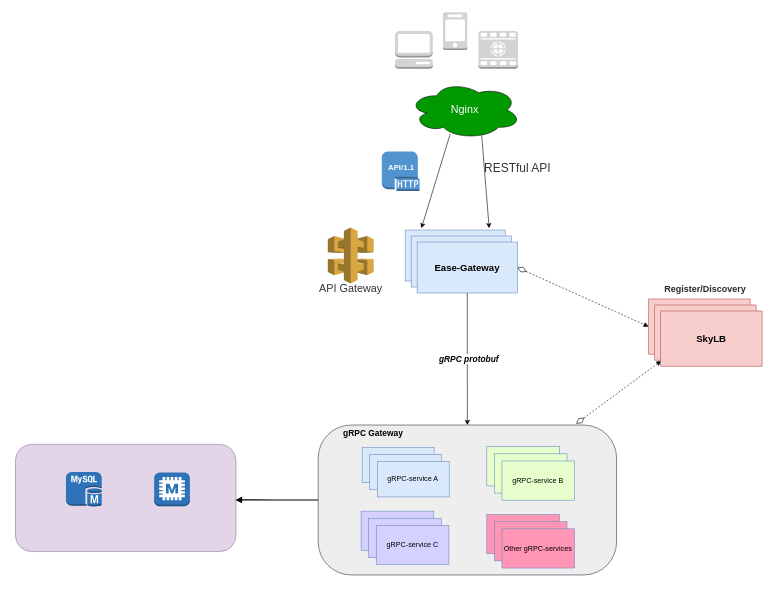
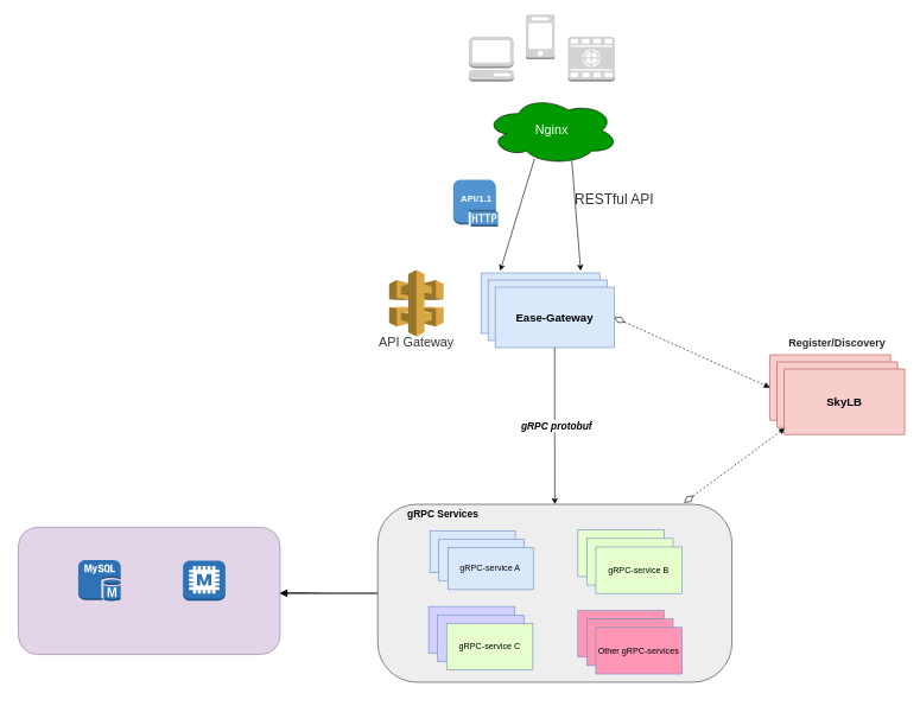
- <mxCell id="38" value="gRPC Gateway" style="text;html=1;resizable=0;points=[];autosize=1;align=left;verticalAlign=top;spacingTop=-4;fontSize=14;fontStyle=1" parent="36" vertex="1"><mxGeometry x="40.002" y="2.905" width="110" height="20" as="geometry" /></mxCell>
+ <mxCell id="38" value="gRPC Services" style="text;html=1;resizable=0;points=[];autosize=1;align=left;verticalAlign=top;spacingTop=-4;fontSize=14;fontStyle=1" parent="36" vertex="1"><mxGeometry x="40.002" y="2.905" width="110" height="20" as="geometry" /></mxCell>
- <mxCell id="50" value="gRPC-service C" style="rounded=0;whiteSpace=wrap;html=1;fontSize=12;align=center;fillColor=#D4D1FF;strokeColor=#6c8ebf;" parent="47" vertex="1"><mxGeometry x="25.251" y="23.81" width="121.061" height="65.399" as="geometry" /></mxCell>
+ <mxCell id="50" value="gRPC-service C" style="rounded=0;whiteSpace=wrap;html=1;fontSize=12;align=center;fillColor=#e6ffcc;strokeColor=#6c8ebf;" parent="47" vertex="1"><mxGeometry x="25.251" y="23.81" width="121.061" height="65.399" as="geometry" /></mxCell>
